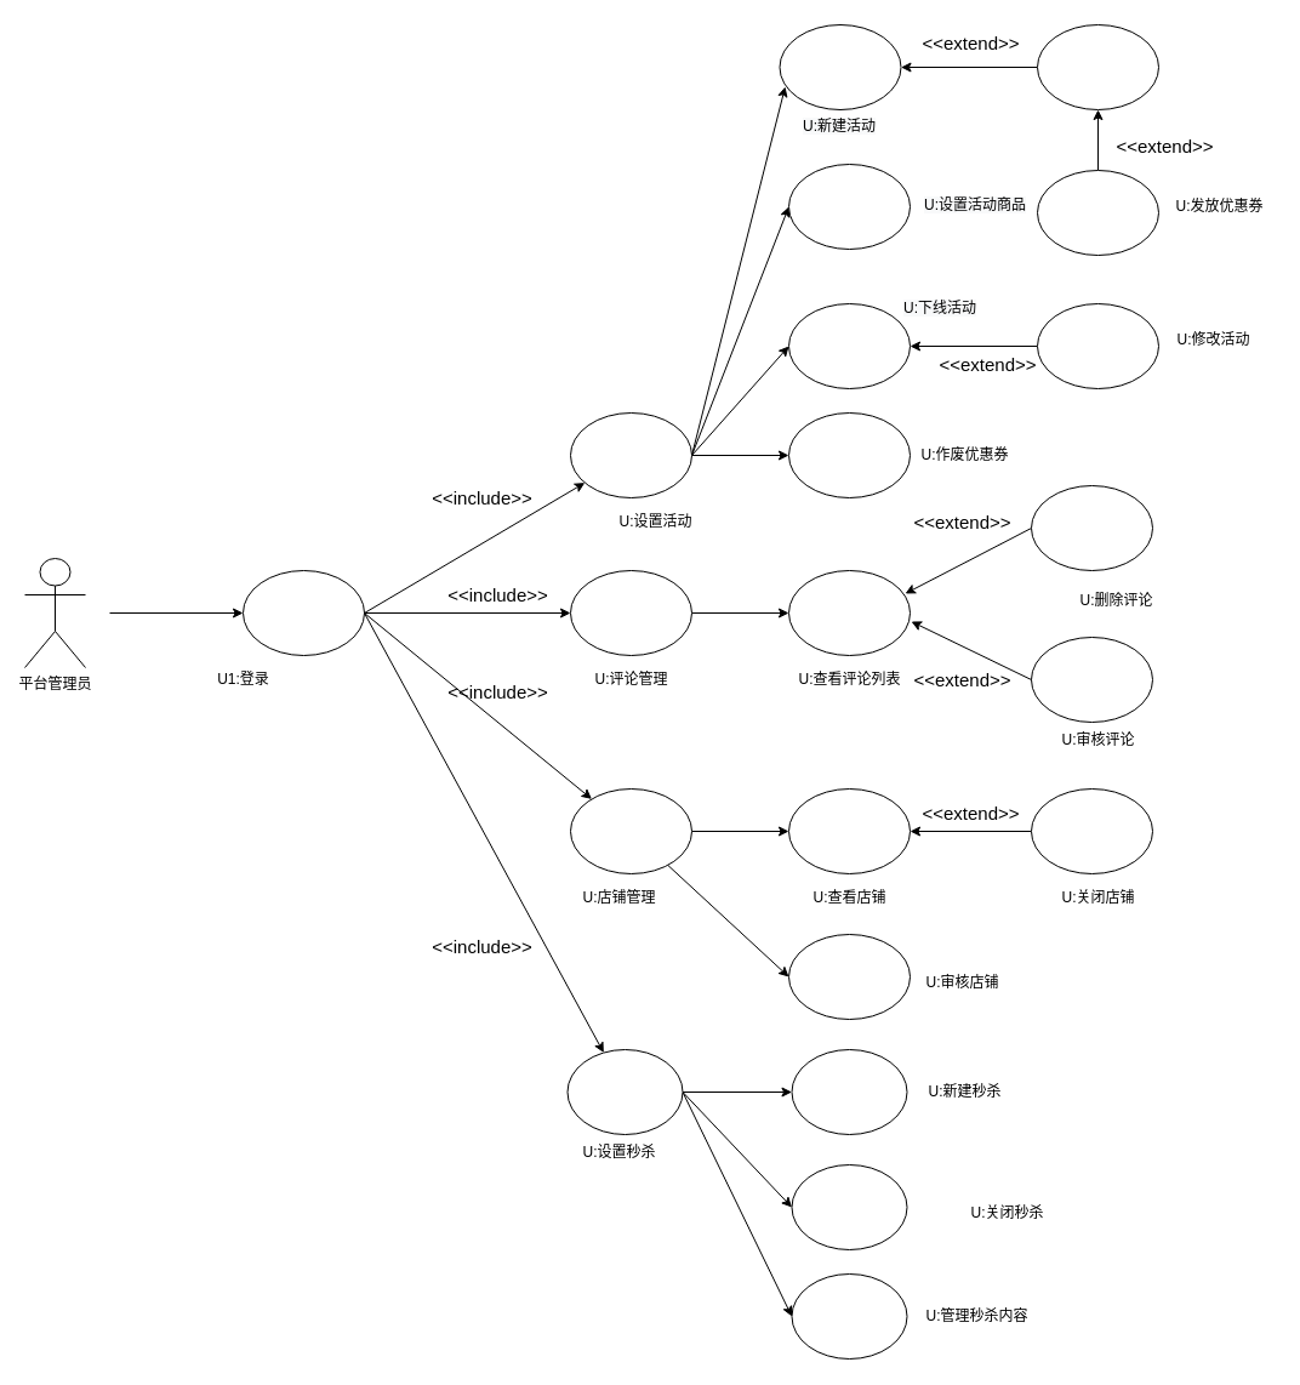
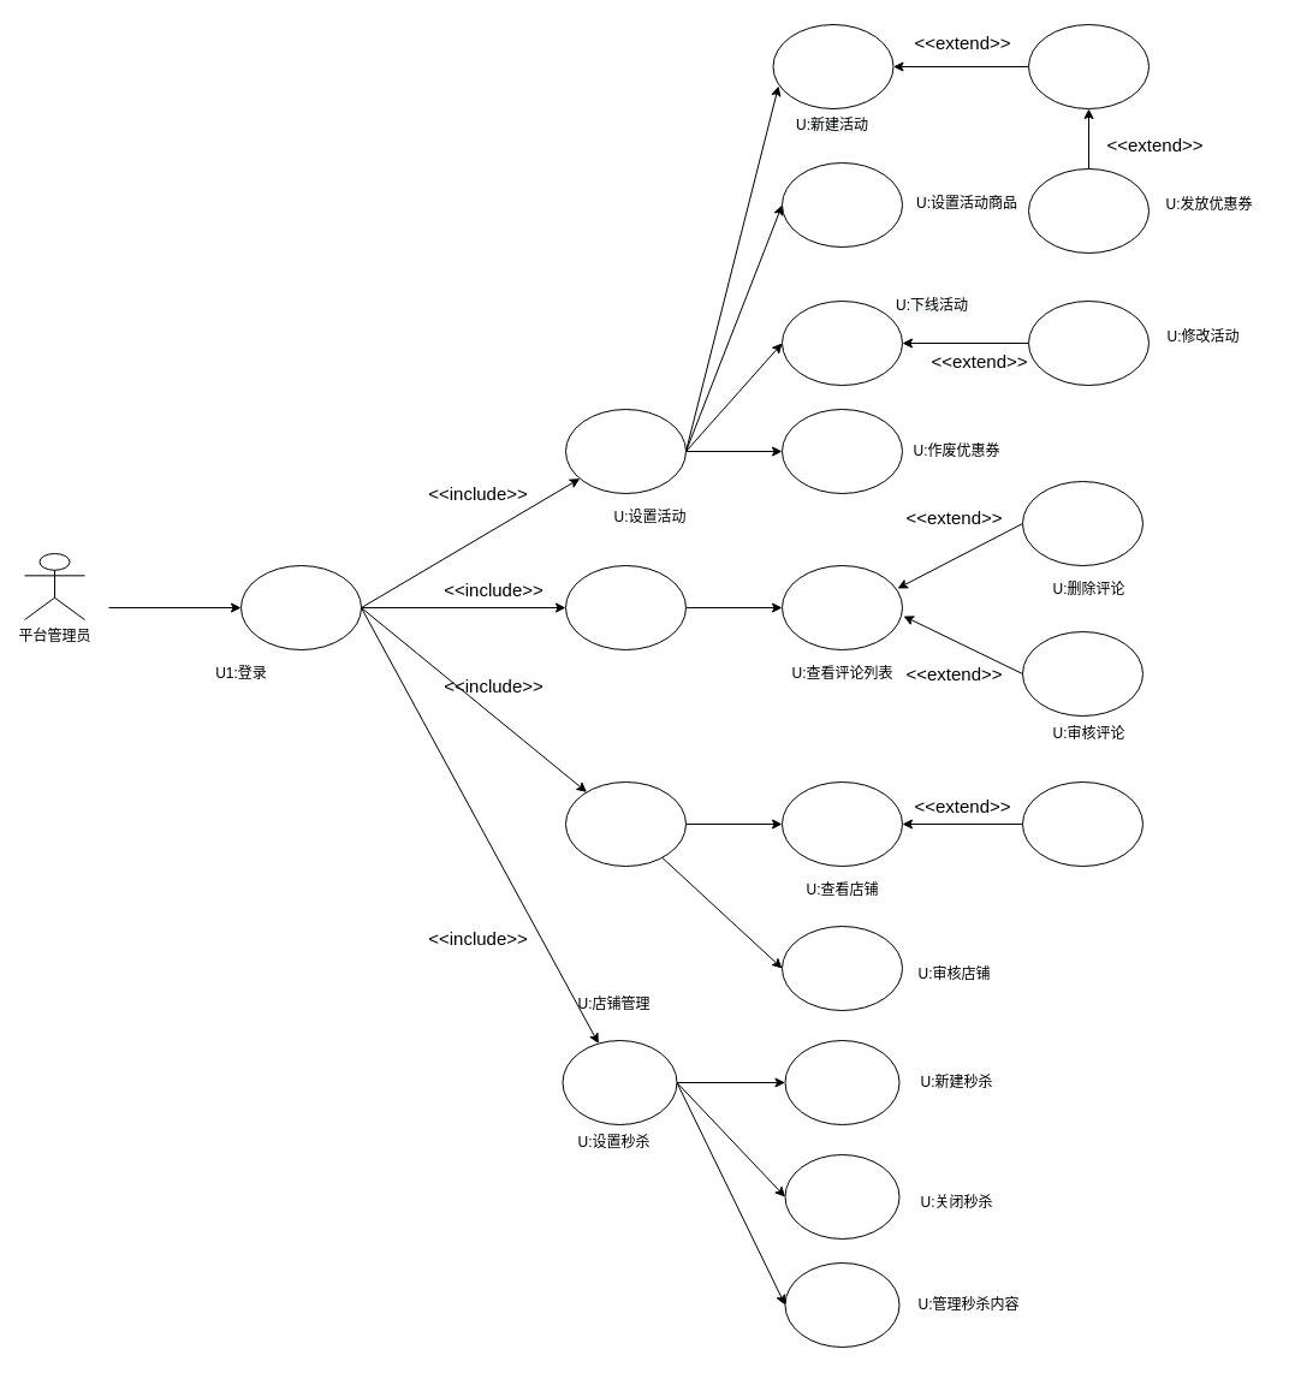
- <mxCell id="19" value="&lt;span&gt;U:&lt;/span&gt;&lt;span&gt;删除评论&lt;/span&gt;" style="text;html=1;align=center;verticalAlign=middle;resizable=0;points=[];autosize=1;" parent="1" vertex="1"><mxGeometry x="880" y="485" width="80" height="20" as="geometry" /></mxCell>
+ <mxCell id="19" value="&lt;span&gt;U:&lt;/span&gt;&lt;span&gt;删除评论&lt;/span&gt;" style="text;html=1;align=center;verticalAlign=middle;resizable=0;points=[];autosize=1;" parent="1" vertex="1"><mxGeometry x="865" y="480" width="80" height="20" as="geometry" /></mxCell>
- <mxCell id="2" value="平台管理员" style="shape=umlActor;verticalLabelPosition=bottom;verticalAlign=top;html=1;outlineConnect=0;" parent="1" vertex="1"><mxGeometry x="20" y="460" width="50" height="90" as="geometry" /></mxCell>
+ <mxCell id="2" value="平台管理员" style="shape=umlActor;verticalLabelPosition=bottom;verticalAlign=top;html=1;outlineConnect=0;" parent="1" vertex="1"><mxGeometry x="20" y="460" width="50" height="55" as="geometry" /></mxCell>
- <mxCell id="18" value="&lt;span&gt;U:&lt;/span&gt;&lt;span&gt;评论管理&lt;/span&gt;" style="text;html=1;align=center;verticalAlign=middle;resizable=0;points=[];autosize=1;" parent="1" vertex="1"><mxGeometry x="480" y="550" width="80" height="20" as="geometry" /></mxCell>
- <mxCell id="42" value="&lt;span&gt;U:&lt;/span&gt;&lt;span&gt;店铺管理&lt;/span&gt;" style="text;html=1;align=center;verticalAlign=middle;resizable=0;points=[];autosize=1;" parent="1" vertex="1"><mxGeometry x="470" y="730" width="80" height="20" as="geometry" /></mxCell>
+ <mxCell id="42" value="&lt;span&gt;U:&lt;/span&gt;&lt;span&gt;店铺管理&lt;/span&gt;" style="text;html=1;align=center;verticalAlign=middle;resizable=0;points=[];autosize=1;" parent="1" vertex="1"><mxGeometry x="470" y="825" width="80" height="20" as="geometry" /></mxCell>
- <mxCell id="44" value="&lt;span&gt;U:&lt;/span&gt;&lt;span&gt;关闭店铺&lt;/span&gt;" style="text;html=1;align=center;verticalAlign=middle;resizable=0;points=[];autosize=1;" parent="1" vertex="1"><mxGeometry x="865" y="730" width="80" height="20" as="geometry" /></mxCell>
- <mxCell id="68" value="&lt;span&gt;U:关闭秒杀&lt;/span&gt;" style="text;html=1;align=center;verticalAlign=middle;resizable=0;points=[];autosize=1;" parent="1" vertex="1"><mxGeometry x="790" y="990" width="80" height="20" as="geometry" /></mxCell>
+ <mxCell id="68" value="&lt;span&gt;U:关闭秒杀&lt;/span&gt;" style="text;html=1;align=center;verticalAlign=middle;resizable=0;points=[];autosize=1;" parent="1" vertex="1"><mxGeometry x="755" y="990" width="80" height="20" as="geometry" /></mxCell>
